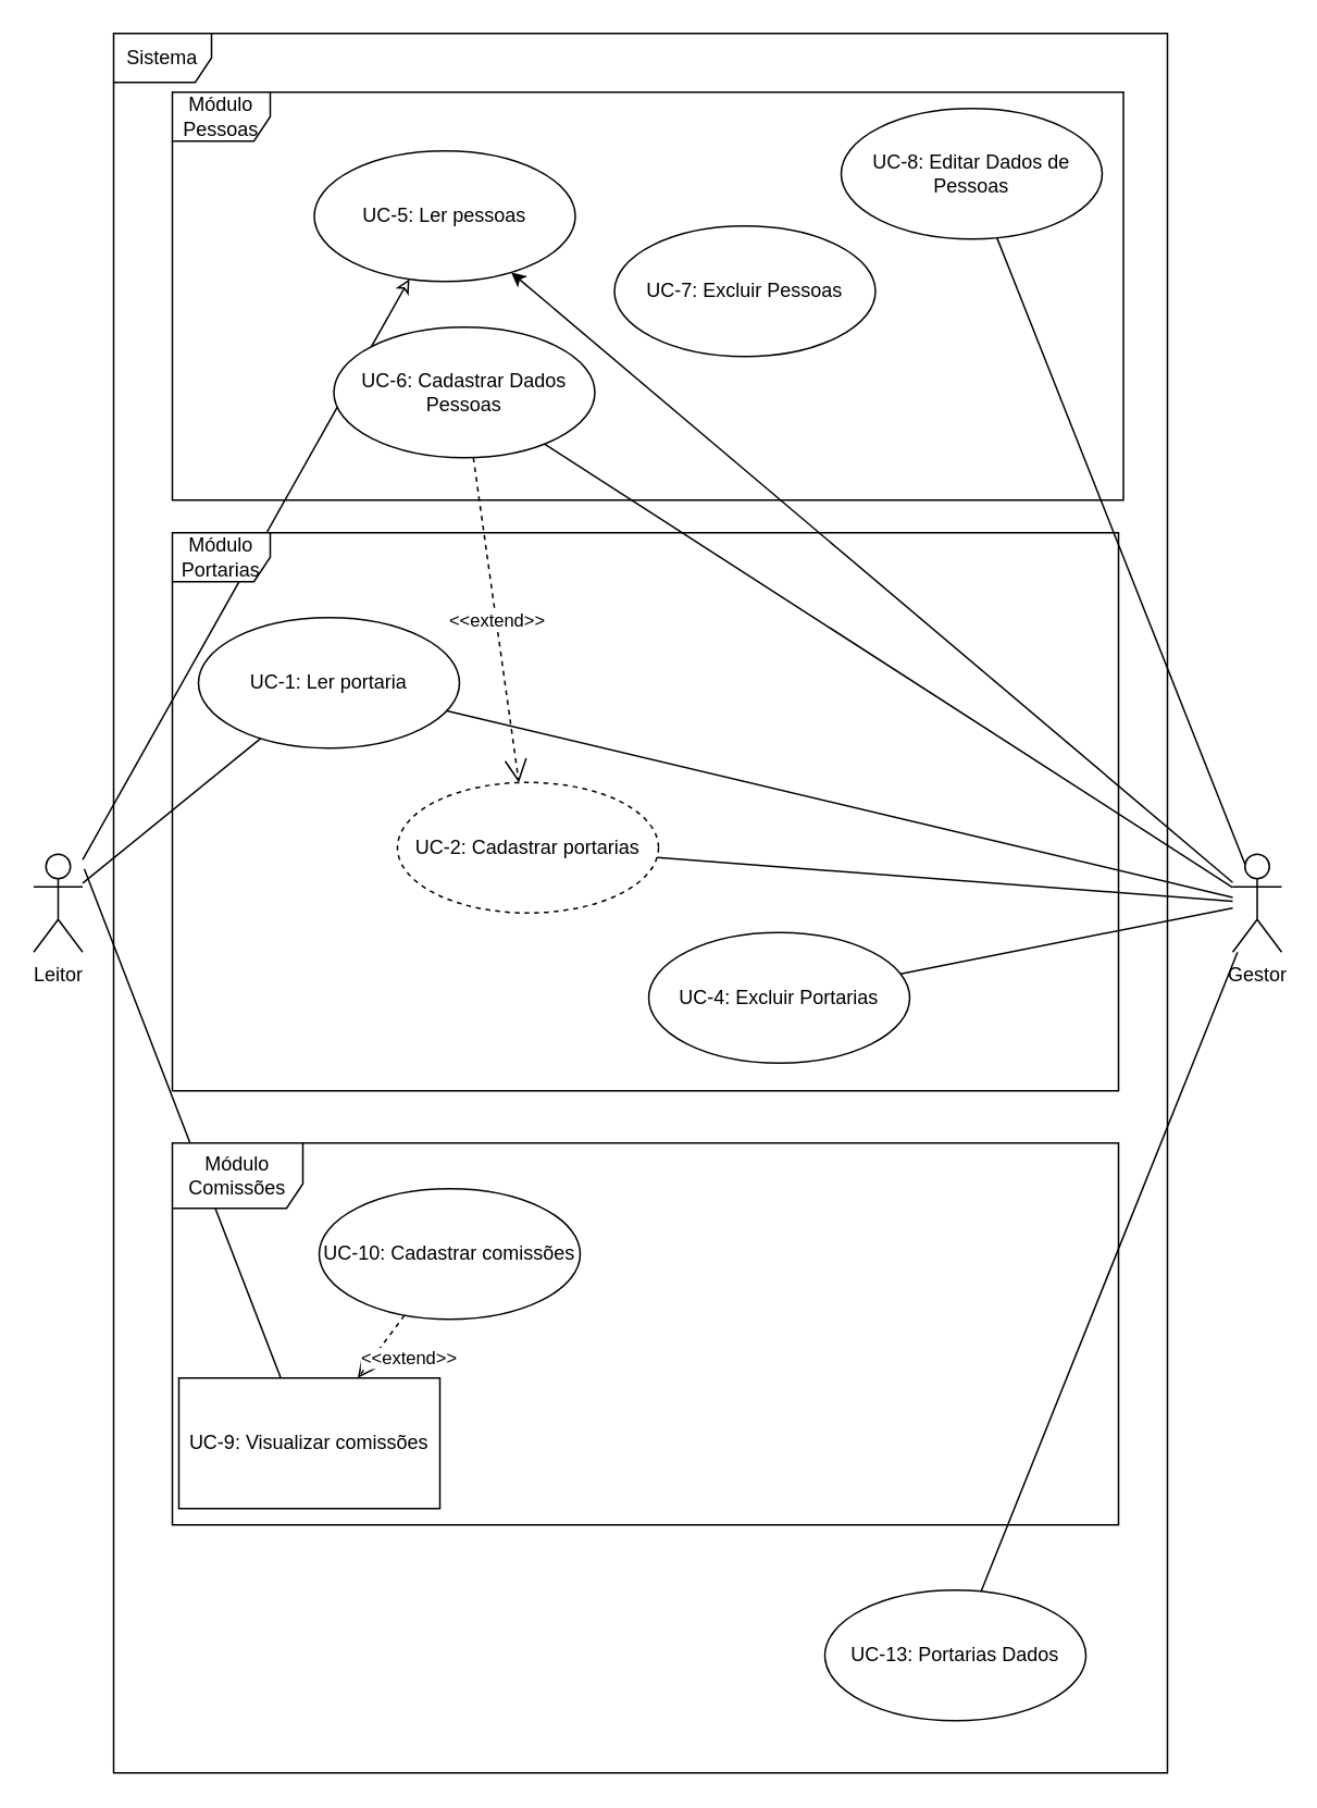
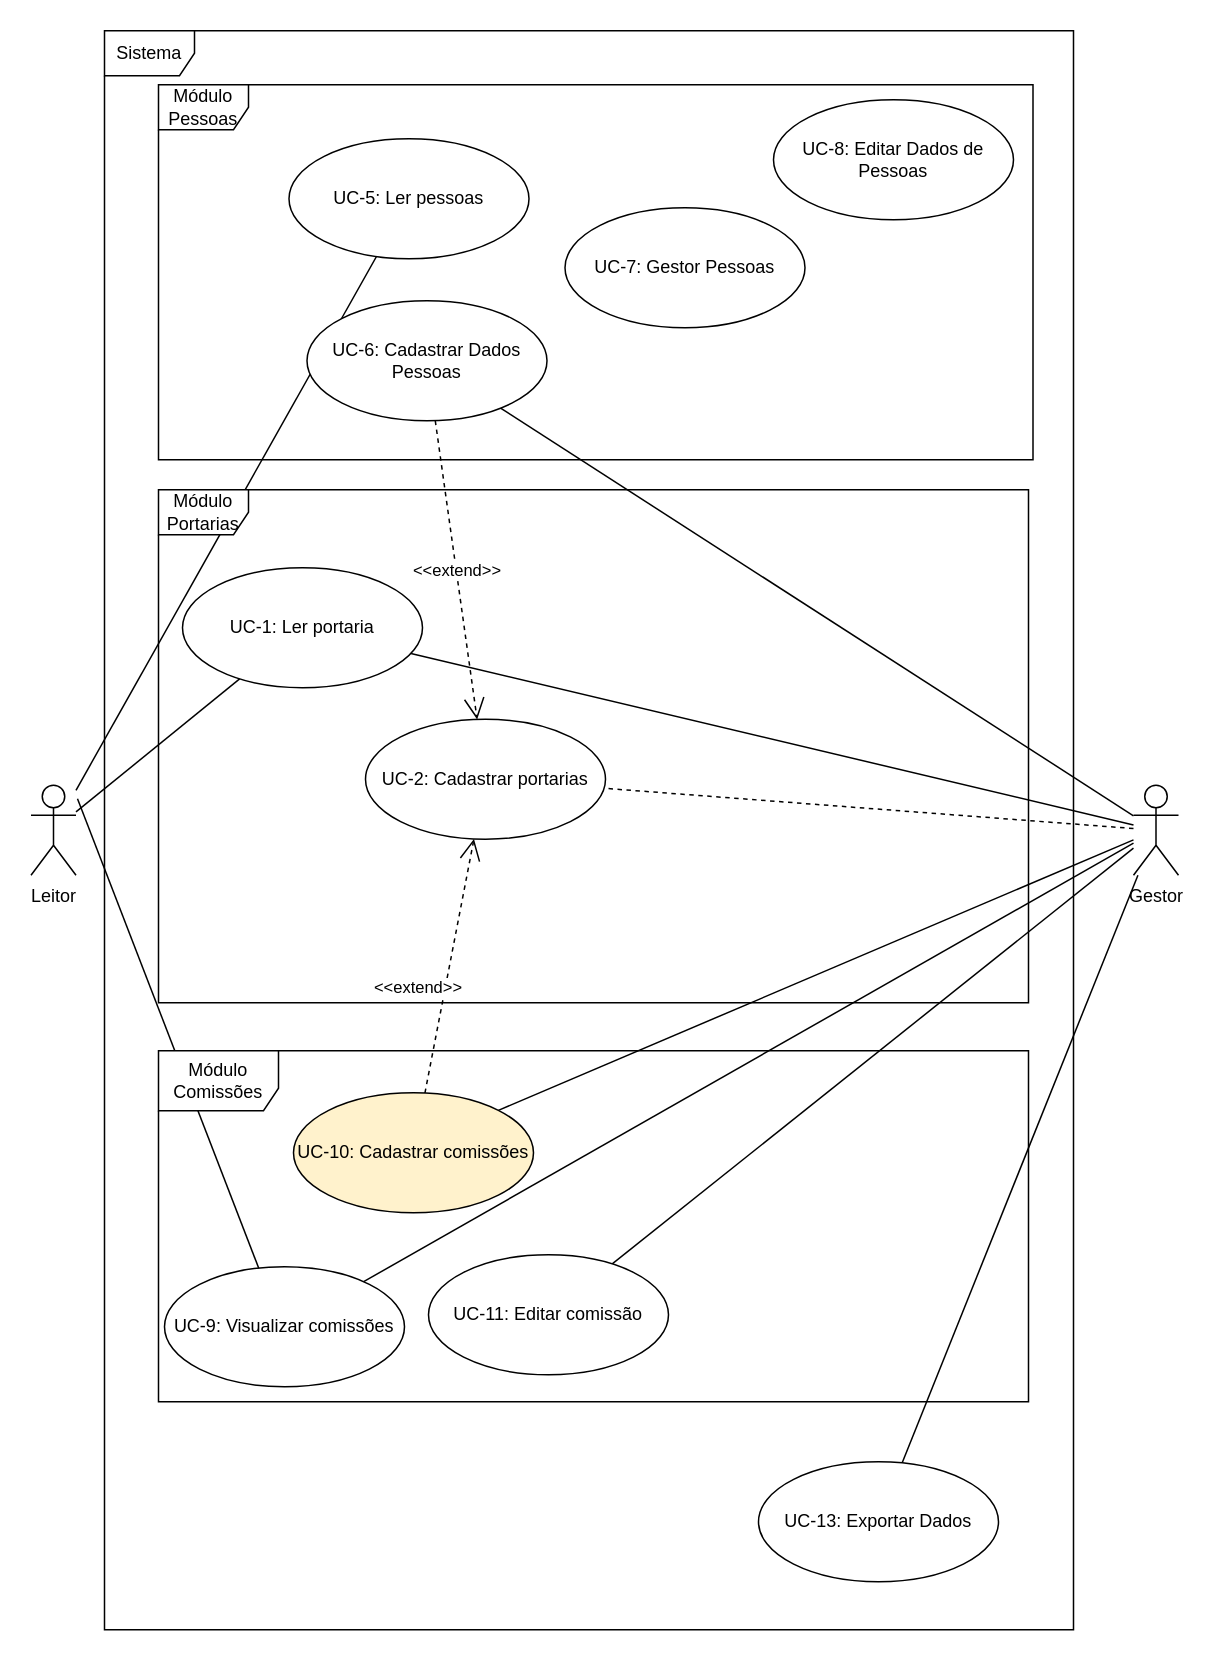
- <mxCell id="5" style="rounded=0;orthogonalLoop=1;jettySize=auto;html=1;endArrow=classic;endFill=0;movable=0;resizable=0;rotatable=0;deletable=0;editable=0;locked=1;connectable=0;" edge="1" parent="1" source="4" target="33"><mxGeometry relative="1" as="geometry" /></mxCell>
+ <mxCell id="5" style="rounded=0;orthogonalLoop=1;jettySize=auto;html=1;endArrow=none;endFill=0;movable=0;resizable=0;rotatable=0;deletable=0;editable=0;locked=1;connectable=0;" edge="1" parent="1" source="4" target="33"><mxGeometry relative="1" as="geometry" /></mxCell>
- <mxCell id="32" value="&lt;div&gt;UC-7: Excluir Pessoas&lt;/div&gt;" style="ellipse;whiteSpace=wrap;html=1;movable=0;resizable=0;rotatable=0;deletable=0;editable=0;locked=1;connectable=0;" vertex="1" parent="1"><mxGeometry x="376" y="138" width="160" height="80" as="geometry" /></mxCell>
+ <mxCell id="32" value="&lt;div&gt;UC-7: Gestor Pessoas&lt;/div&gt;" style="ellipse;whiteSpace=wrap;html=1;movable=0;resizable=0;rotatable=0;deletable=0;editable=0;locked=1;connectable=0;" vertex="1" parent="1"><mxGeometry x="376" y="138" width="160" height="80" as="geometry" /></mxCell>
- <mxCell id="18" style="rounded=0;orthogonalLoop=1;jettySize=auto;html=1;endArrow=none;endFill=0;exitX=0.25;exitY=0.1;exitDx=0;exitDy=0;exitPerimeter=0;movable=0;resizable=0;rotatable=0;deletable=0;editable=0;locked=1;connectable=0;" edge="1" parent="1" source="13" target="31"><mxGeometry relative="1" as="geometry"><mxPoint x="1005" y="576" as="sourcePoint" /></mxGeometry></mxCell>
- <mxCell id="11" style="rounded=0;orthogonalLoop=1;jettySize=auto;html=1;movable=0;resizable=0;rotatable=0;deletable=0;editable=0;locked=1;connectable=0;" edge="1" parent="1" source="13" target="33"><mxGeometry relative="1" as="geometry" /></mxCell>
- <mxCell id="27" value="&lt;div&gt;UC-2: Cadastrar portarias&lt;/div&gt;" style="ellipse;whiteSpace=wrap;html=1;movable=0;resizable=0;rotatable=0;deletable=0;editable=0;locked=1;connectable=0;dashed=1;" vertex="1" parent="1"><mxGeometry x="243" y="479" width="160" height="80" as="geometry" /></mxCell>
+ <mxCell id="27" value="&lt;div&gt;UC-2: Cadastrar portarias&lt;/div&gt;" style="ellipse;whiteSpace=wrap;html=1;movable=0;resizable=0;rotatable=0;deletable=0;editable=0;locked=1;connectable=0;" vertex="1" parent="1"><mxGeometry x="243" y="479" width="160" height="80" as="geometry" /></mxCell>
- <mxCell id="7" style="rounded=0;orthogonalLoop=1;jettySize=auto;html=1;endArrow=none;endFill=0;movable=0;resizable=0;rotatable=0;deletable=0;editable=0;locked=1;connectable=0;" edge="1" parent="1" source="13" target="27"><mxGeometry relative="1" as="geometry" /></mxCell>
+ <mxCell id="7" style="rounded=0;orthogonalLoop=1;jettySize=auto;html=1;endArrow=none;endFill=0;movable=0;resizable=0;rotatable=0;deletable=0;editable=0;locked=1;connectable=0;dashed=1;" edge="1" parent="1" source="13" target="27"><mxGeometry relative="1" as="geometry" /></mxCell>
- <mxCell id="8" style="rounded=0;orthogonalLoop=1;jettySize=auto;html=1;endArrow=none;endFill=0;movable=0;resizable=0;rotatable=0;deletable=0;editable=0;locked=1;connectable=0;" edge="1" parent="1" source="13" target="28"><mxGeometry relative="1" as="geometry" /></mxCell>
- <mxCell id="28" value="&lt;div&gt;UC-4: Excluir&amp;nbsp;&lt;span style=&quot;background-color: initial;&quot;&gt;Portarias&lt;/span&gt;&lt;/div&gt;" style="ellipse;whiteSpace=wrap;html=1;movable=0;resizable=0;rotatable=0;deletable=0;editable=0;locked=1;connectable=0;" vertex="1" parent="1"><mxGeometry x="397" y="571" width="160" height="80" as="geometry" /></mxCell>
+ <mxCell id="17" style="rounded=0;orthogonalLoop=1;jettySize=auto;html=1;entryX=1;entryY=0;entryDx=0;entryDy=0;strokeColor=default;endArrow=none;endFill=0;movable=0;resizable=0;rotatable=0;deletable=0;editable=0;locked=1;connectable=0;" edge="1" parent="1" source="13" target="22"><mxGeometry relative="1" as="geometry"><mxPoint x="995" y="606" as="sourcePoint" /></mxGeometry></mxCell>
- <mxCell id="22" value="&lt;div&gt;UC-10: Cadastrar comissões&lt;/div&gt;" style="ellipse;whiteSpace=wrap;html=1;movable=0;resizable=0;rotatable=0;deletable=0;editable=0;locked=1;connectable=0;" vertex="1" parent="1"><mxGeometry x="195" y="728" width="160" height="80" as="geometry" /></mxCell>
+ <mxCell id="22" value="&lt;div&gt;UC-10: Cadastrar comissões&lt;/div&gt;" style="ellipse;whiteSpace=wrap;html=1;movable=0;resizable=0;rotatable=0;deletable=0;editable=0;locked=1;connectable=0;fillColor=#fff2cc;" vertex="1" parent="1"><mxGeometry x="195" y="728" width="160" height="80" as="geometry" /></mxCell>
+ <mxCell id="9" style="rounded=0;orthogonalLoop=1;jettySize=auto;html=1;endArrow=none;endFill=0;movable=0;resizable=0;rotatable=0;deletable=0;editable=0;locked=1;connectable=0;" edge="1" parent="1" source="13" target="24"><mxGeometry relative="1" as="geometry" /></mxCell>
+ <mxCell id="10" style="rounded=0;orthogonalLoop=1;jettySize=auto;html=1;endArrow=none;endFill=0;movable=0;resizable=0;rotatable=0;deletable=0;editable=0;locked=1;connectable=0;" edge="1" parent="1" source="13" target="23"><mxGeometry relative="1" as="geometry" /></mxCell>
- <mxCell id="19" value="&lt;div&gt;&amp;lt;&amp;lt;extend&amp;gt;&amp;gt;&lt;/div&gt;" style="endArrow=open;endSize=12;dashed=1;html=1;rounded=0;movable=0;resizable=0;rotatable=0;deletable=0;editable=0;locked=1;connectable=0;" edge="1" parent="1" source="22" target="23"><mxGeometry x="-0.209" y="18" width="160" relative="1" as="geometry"><mxPoint x="745" y="626" as="sourcePoint" /><mxPoint x="905" y="626" as="targetPoint" /><mxPoint as="offset" /></mxGeometry></mxCell>
+ <mxCell id="19" value="&lt;div&gt;&amp;lt;&amp;lt;extend&amp;gt;&amp;gt;&lt;/div&gt;" style="endArrow=open;endSize=12;dashed=1;html=1;rounded=0;movable=0;resizable=0;rotatable=0;deletable=0;editable=0;locked=1;connectable=0;" edge="1" parent="1" source="22" target="27"><mxGeometry x="-0.209" y="18" width="160" relative="1" as="geometry"><mxPoint x="745" y="626" as="sourcePoint" /><mxPoint x="905" y="626" as="targetPoint" /><mxPoint as="offset" /></mxGeometry></mxCell>
+ <mxCell id="24" value="UC-11: Editar comissão" style="ellipse;whiteSpace=wrap;html=1;movable=0;resizable=0;rotatable=0;deletable=0;editable=0;locked=1;connectable=0;" vertex="1" parent="1"><mxGeometry x="285" y="836" width="160" height="80" as="geometry" /></mxCell>
- <mxCell id="23" value="UC-9: Visualizar comissões" style="whiteSpace=wrap;html=1;movable=0;resizable=0;rotatable=0;deletable=0;editable=0;locked=1;connectable=0;rounded=0;" vertex="1" parent="1"><mxGeometry x="109" y="844" width="160" height="80" as="geometry" /></mxCell>
+ <mxCell id="23" value="UC-9: Visualizar comissões" style="ellipse;whiteSpace=wrap;html=1;movable=0;resizable=0;rotatable=0;deletable=0;editable=0;locked=1;connectable=0;" vertex="1" parent="1"><mxGeometry x="109" y="844" width="160" height="80" as="geometry" /></mxCell>
- <mxCell id="20" value="UC-13: Portarias Dados" style="ellipse;whiteSpace=wrap;html=1;movable=0;resizable=0;rotatable=0;deletable=0;editable=0;locked=1;connectable=0;" vertex="1" parent="1"><mxGeometry x="505" y="974" width="160" height="80" as="geometry" /></mxCell>
+ <mxCell id="20" value="UC-13: Exportar Dados" style="ellipse;whiteSpace=wrap;html=1;movable=0;resizable=0;rotatable=0;deletable=0;editable=0;locked=1;connectable=0;" vertex="1" parent="1"><mxGeometry x="505" y="974" width="160" height="80" as="geometry" /></mxCell>
